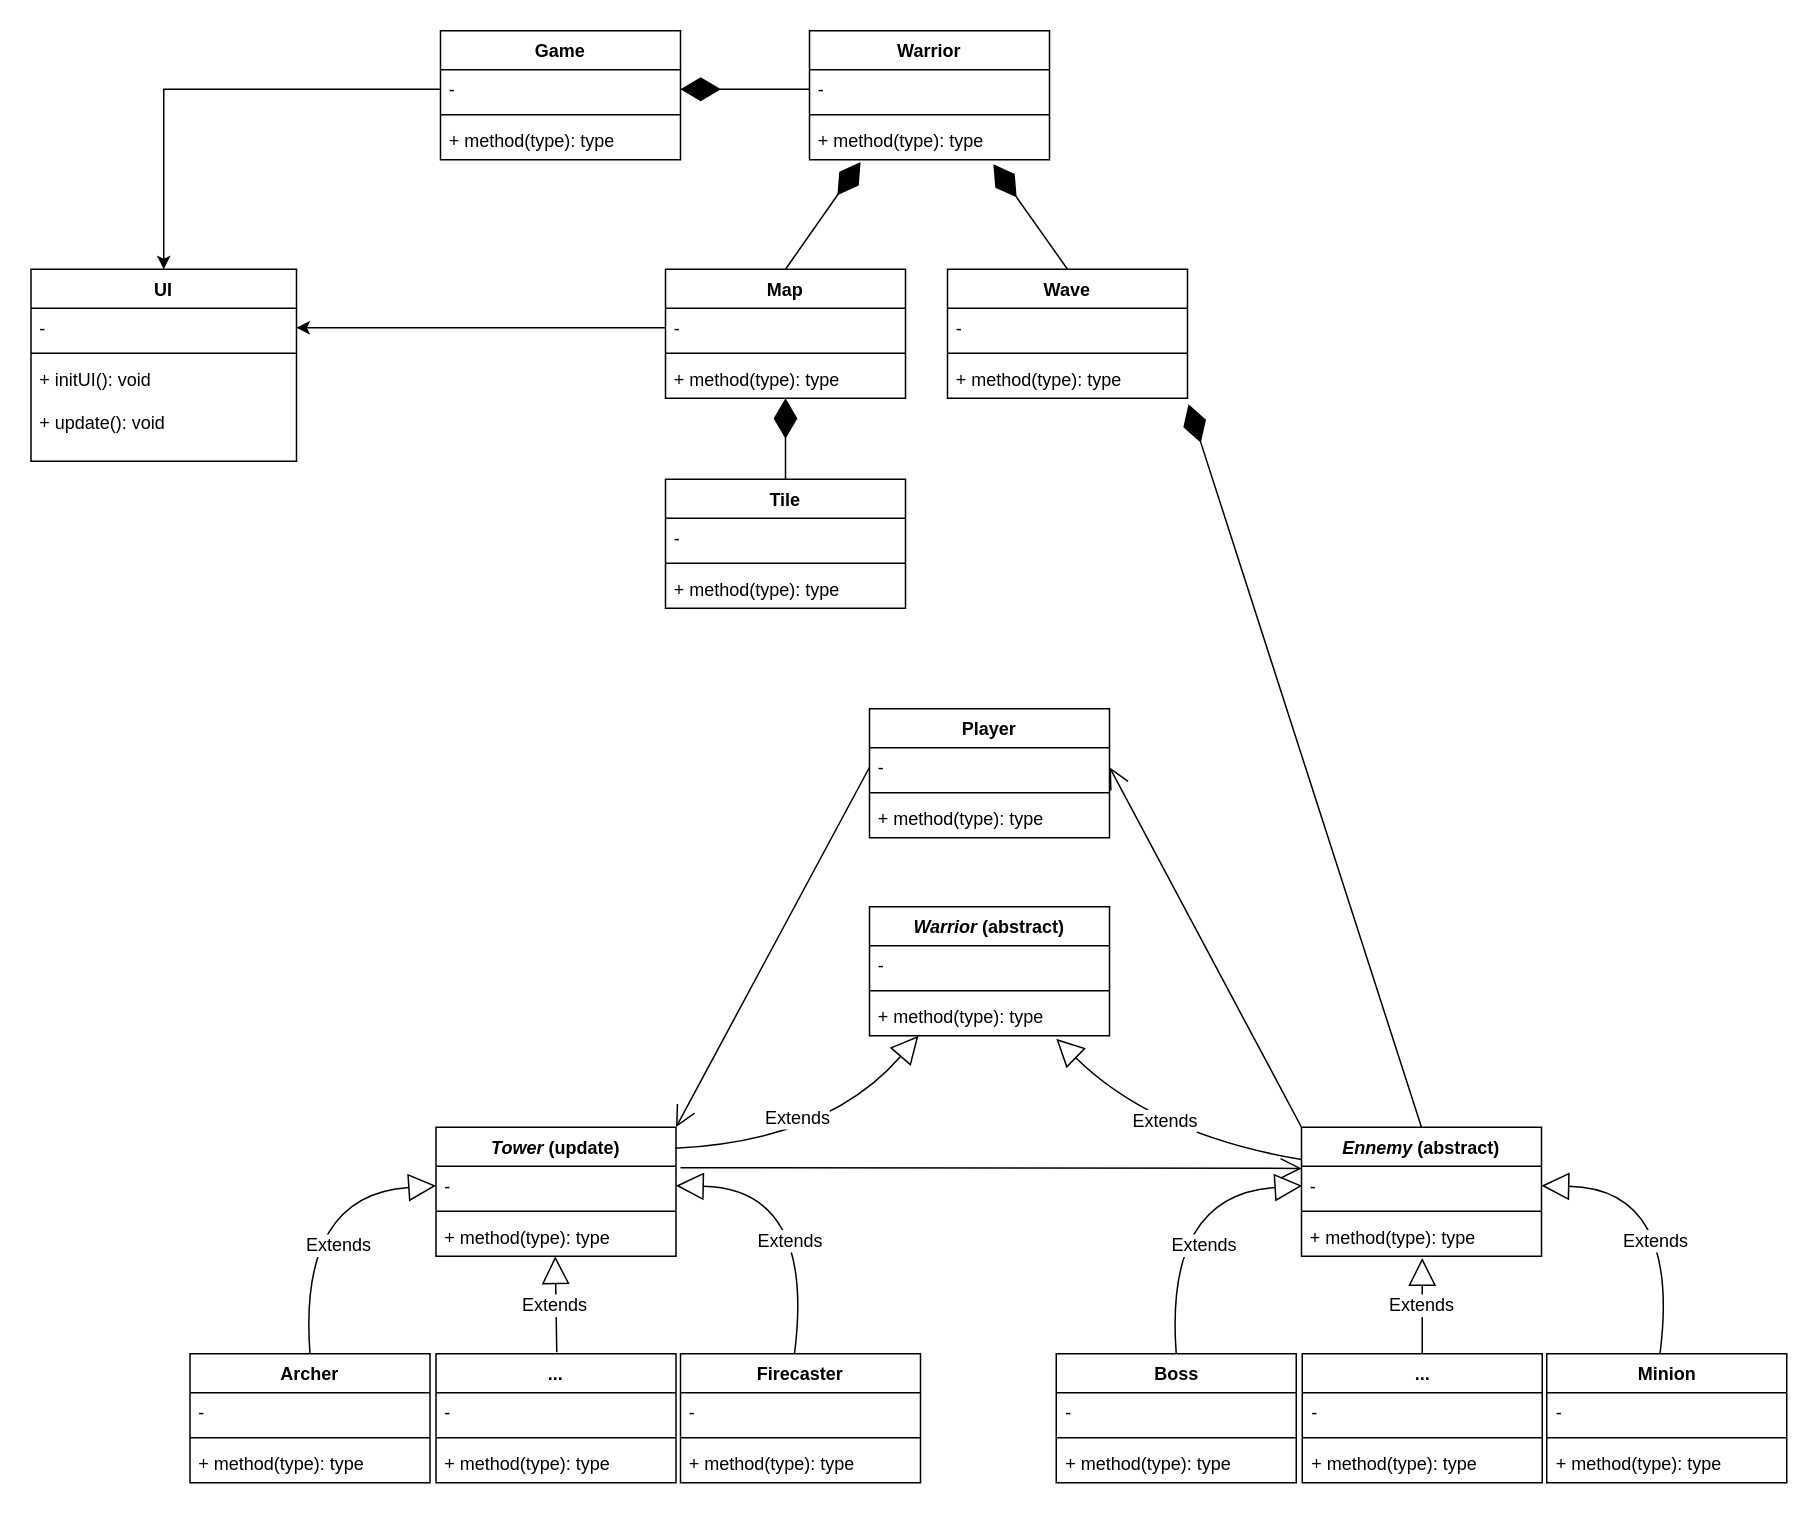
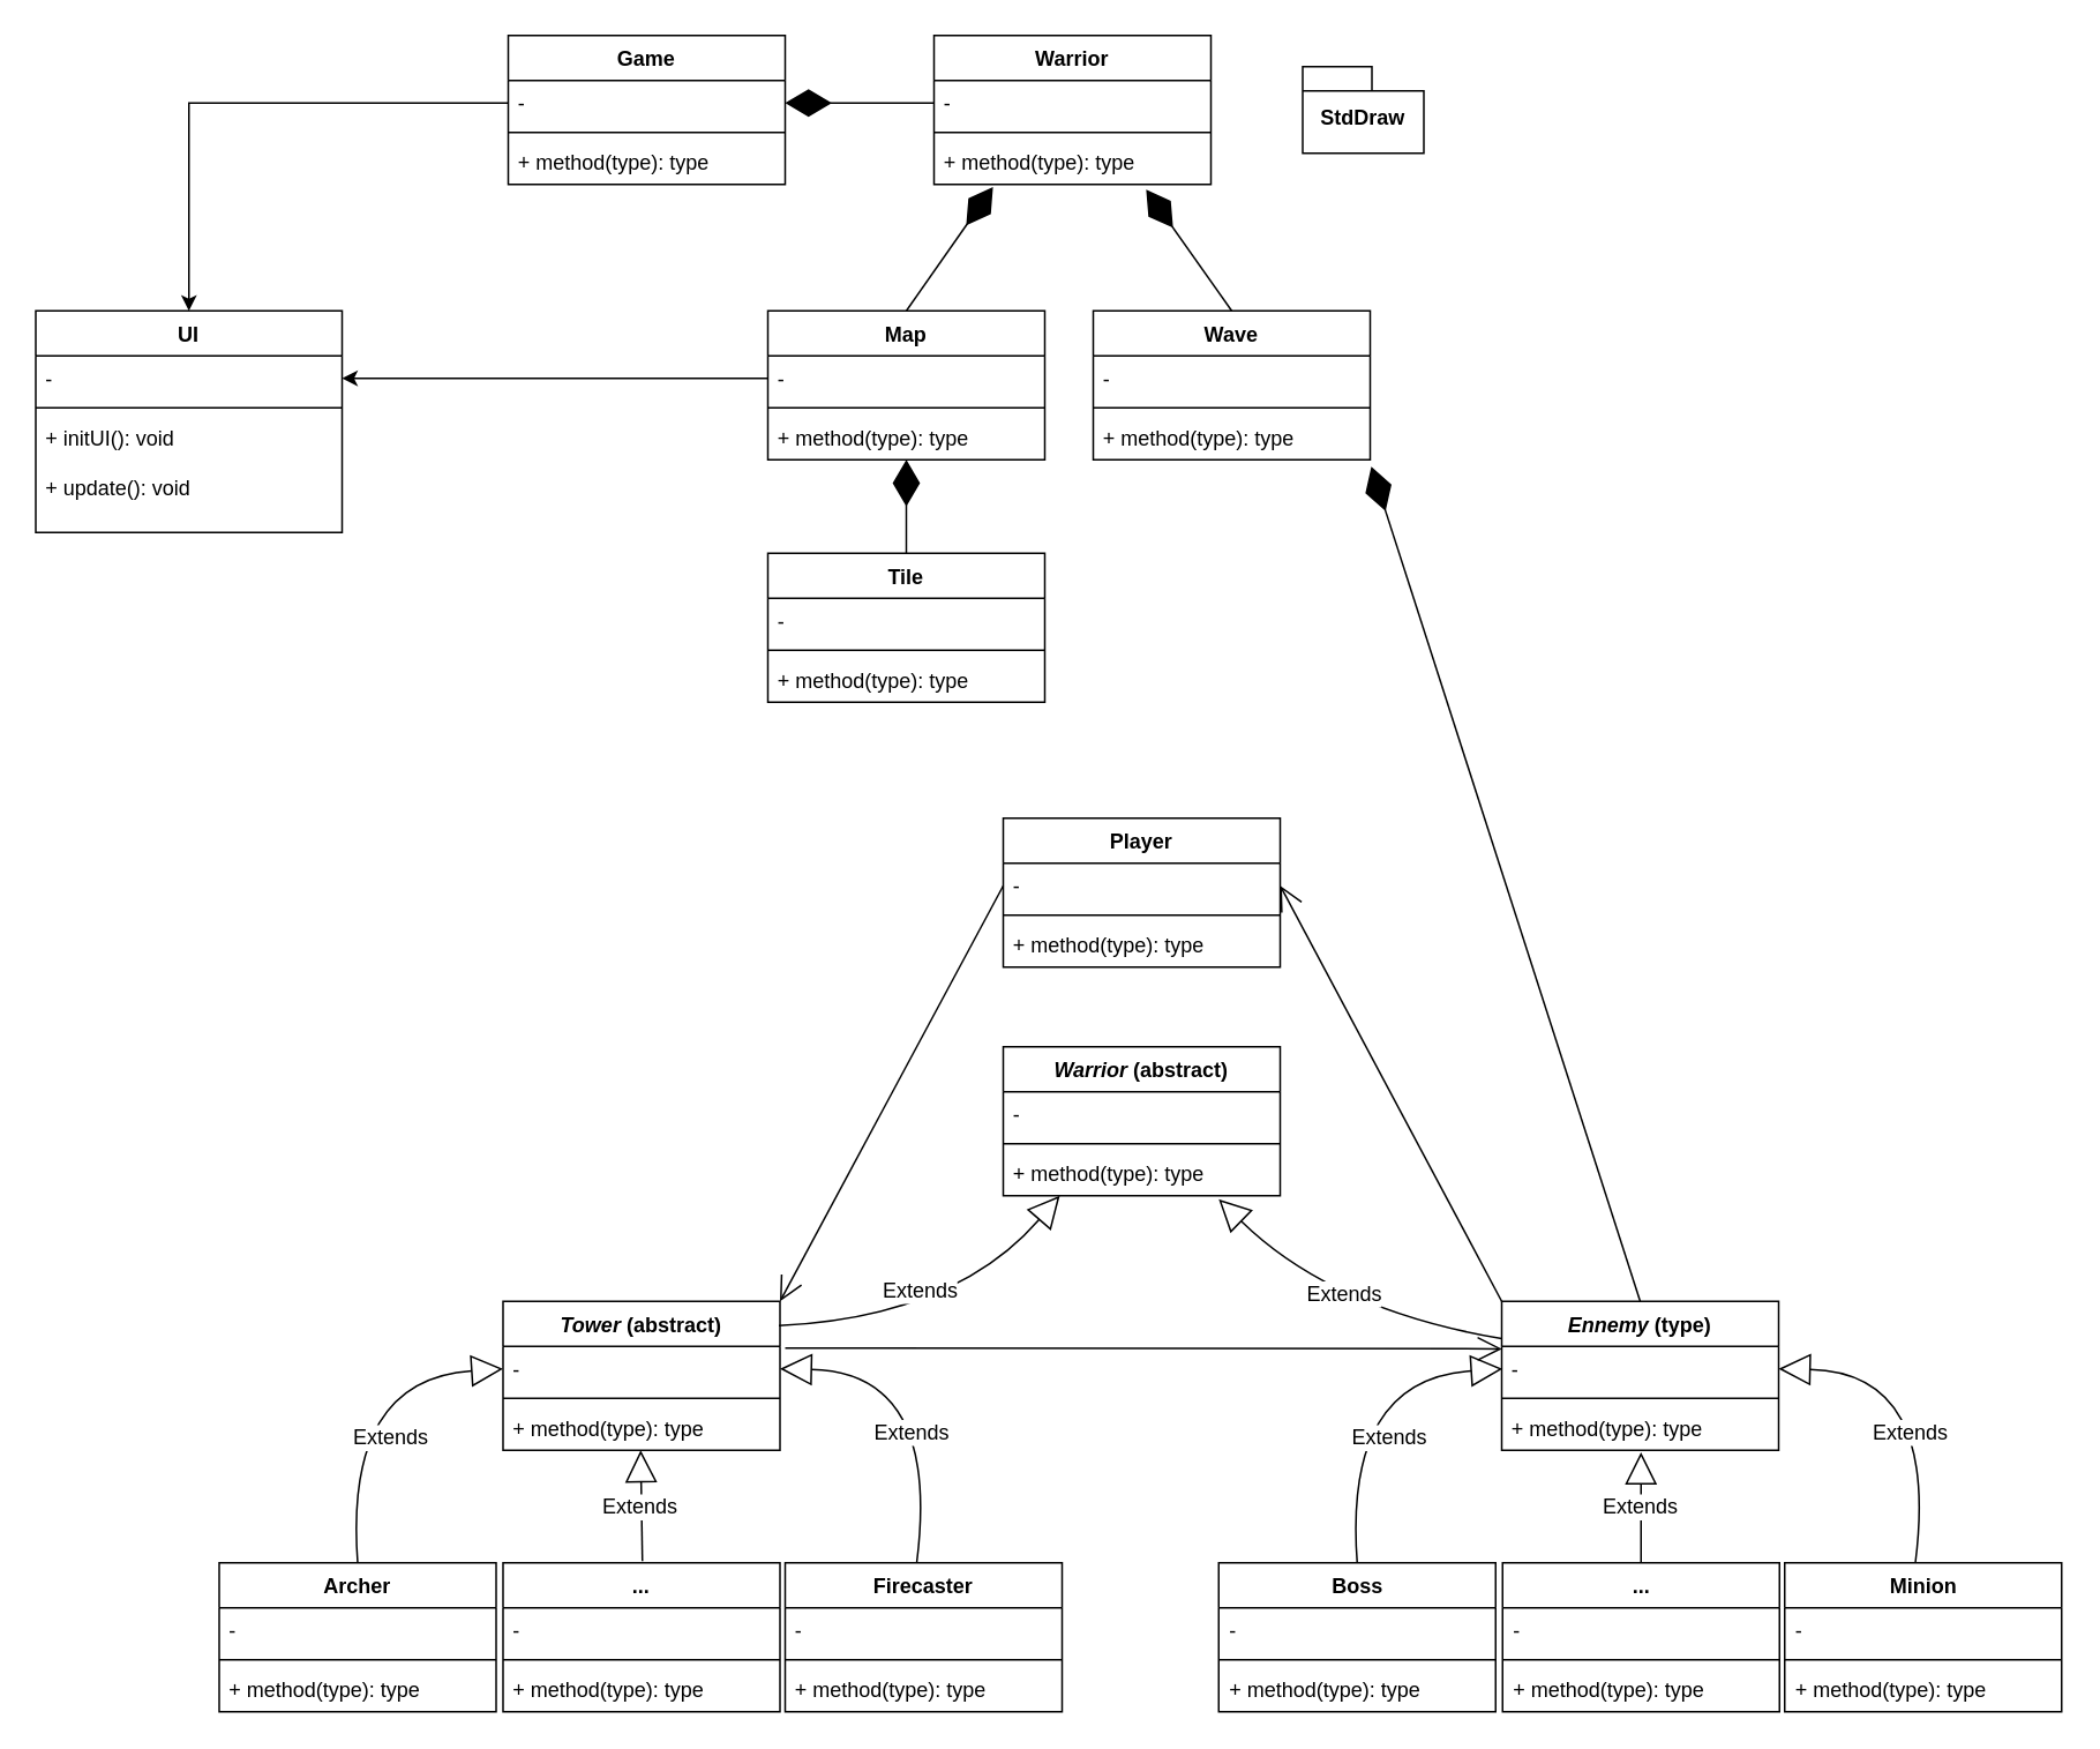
+ <mxCell id="18" value="StdDraw" style="shape=folder;fontStyle=1;spacingTop=10;tabWidth=40;tabHeight=14;tabPosition=left;html=1;whiteSpace=wrap;" parent="1" vertex="1"><mxGeometry x="752" y="38" width="70" height="50" as="geometry" /></mxCell>
- <mxCell id="23" value="&lt;i&gt;Tower&lt;/i&gt; (update)" style="swimlane;fontStyle=1;align=center;verticalAlign=top;childLayout=stackLayout;horizontal=1;startSize=26;horizontalStack=0;resizeParent=1;resizeParentMax=0;resizeLast=0;collapsible=1;marginBottom=0;whiteSpace=wrap;html=1;" parent="1" vertex="1"><mxGeometry x="290" y="751" width="160" height="86" as="geometry" /></mxCell>
+ <mxCell id="23" value="&lt;i&gt;Tower&lt;/i&gt; (abstract)" style="swimlane;fontStyle=1;align=center;verticalAlign=top;childLayout=stackLayout;horizontal=1;startSize=26;horizontalStack=0;resizeParent=1;resizeParentMax=0;resizeLast=0;collapsible=1;marginBottom=0;whiteSpace=wrap;html=1;" parent="1" vertex="1"><mxGeometry x="290" y="751" width="160" height="86" as="geometry" /></mxCell>
- <mxCell id="27" value="&lt;div&gt;&lt;i&gt;Ennemy&lt;/i&gt; (abstract)&lt;/div&gt;&lt;div&gt;&lt;br&gt;&lt;/div&gt;" style="swimlane;fontStyle=1;align=center;verticalAlign=top;childLayout=stackLayout;horizontal=1;startSize=26;horizontalStack=0;resizeParent=1;resizeParentMax=0;resizeLast=0;collapsible=1;marginBottom=0;whiteSpace=wrap;html=1;" parent="1" vertex="1"><mxGeometry x="867" y="751" width="160" height="86" as="geometry" /></mxCell>
+ <mxCell id="27" value="&lt;div&gt;&lt;i&gt;Ennemy&lt;/i&gt; (type)&lt;/div&gt;&lt;div&gt;&lt;br&gt;&lt;/div&gt;" style="swimlane;fontStyle=1;align=center;verticalAlign=top;childLayout=stackLayout;horizontal=1;startSize=26;horizontalStack=0;resizeParent=1;resizeParentMax=0;resizeLast=0;collapsible=1;marginBottom=0;whiteSpace=wrap;html=1;" parent="1" vertex="1"><mxGeometry x="867" y="751" width="160" height="86" as="geometry" /></mxCell>
